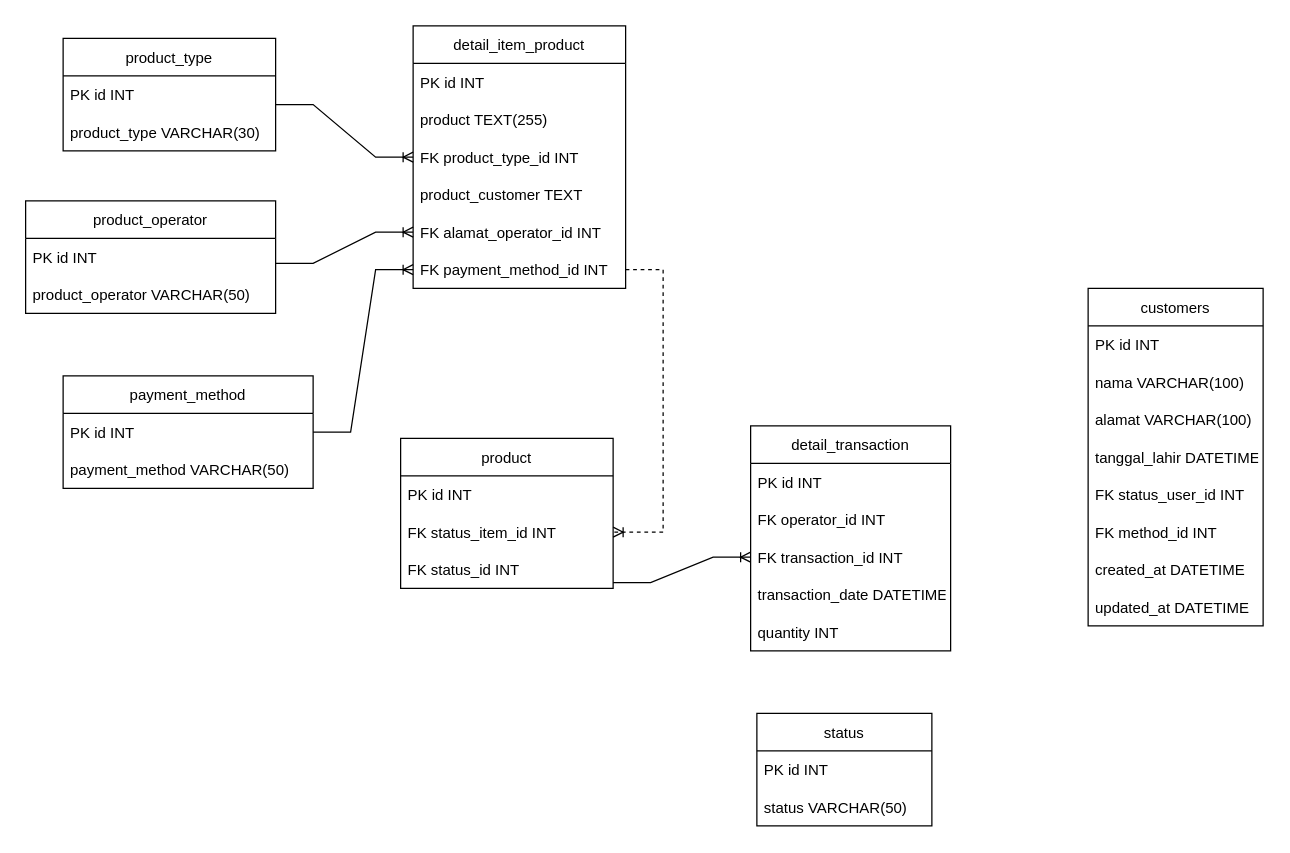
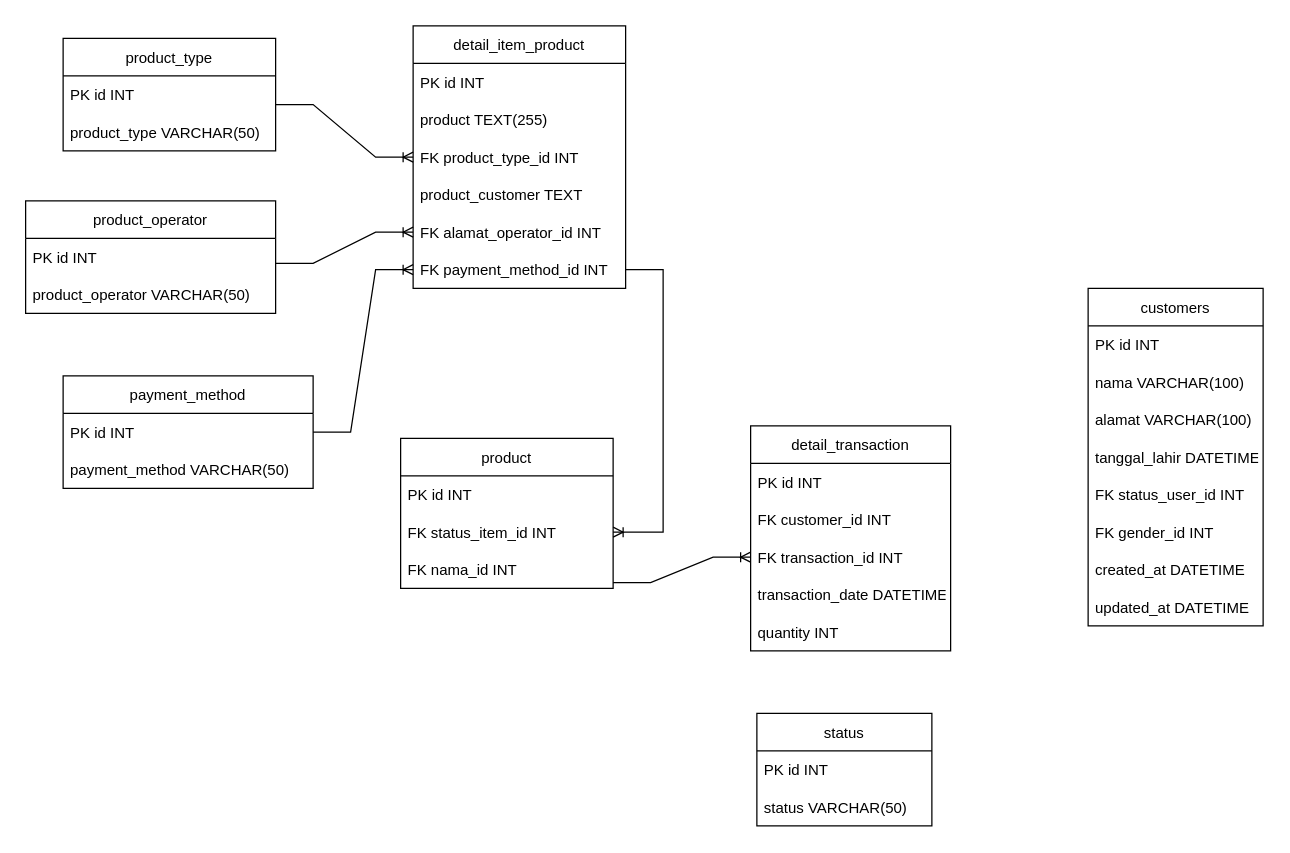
- <mxCell id="30" value="product_type VARCHAR(30)" style="text;strokeColor=none;fillColor=none;align=left;verticalAlign=middle;spacingLeft=4;spacingRight=4;overflow=hidden;points=[[0,0.5],[1,0.5]];portConstraint=eastwest;rotatable=0;" vertex="1" parent="28"><mxGeometry y="60" width="170" height="30" as="geometry" /></mxCell>
+ <mxCell id="30" value="product_type VARCHAR(50)" style="text;strokeColor=none;fillColor=none;align=left;verticalAlign=middle;spacingLeft=4;spacingRight=4;overflow=hidden;points=[[0,0.5],[1,0.5]];portConstraint=eastwest;rotatable=0;" vertex="1" parent="28"><mxGeometry y="60" width="170" height="30" as="geometry" /></mxCell>
- <mxCell id="41" value="" style="edgeStyle=entityRelationEdgeStyle;fontSize=12;html=1;endArrow=ERoneToMany;rounded=0;entryX=1;entryY=0.5;entryDx=0;entryDy=0;dashed=1;" edge="1" parent="1" source="8" target="20"><mxGeometry width="100" height="100" relative="1" as="geometry"><mxPoint x="490" y="370" as="sourcePoint" /><mxPoint x="630" y="230" as="targetPoint" /></mxGeometry></mxCell>
+ <mxCell id="41" value="" style="edgeStyle=entityRelationEdgeStyle;fontSize=12;html=1;endArrow=ERoneToMany;rounded=0;entryX=1;entryY=0.5;entryDx=0;entryDy=0;" edge="1" parent="1" source="8" target="20"><mxGeometry width="100" height="100" relative="1" as="geometry"><mxPoint x="490" y="370" as="sourcePoint" /><mxPoint x="630" y="230" as="targetPoint" /></mxGeometry></mxCell>
- <mxCell id="24" value="FK operator_id INT" style="text;strokeColor=none;fillColor=none;align=left;verticalAlign=middle;spacingLeft=4;spacingRight=4;overflow=hidden;points=[[0,0.5],[1,0.5]];portConstraint=eastwest;rotatable=0;" vertex="1" parent="22"><mxGeometry y="60" width="160" height="30" as="geometry" /></mxCell>
+ <mxCell id="24" value="FK customer_id INT" style="text;strokeColor=none;fillColor=none;align=left;verticalAlign=middle;spacingLeft=4;spacingRight=4;overflow=hidden;points=[[0,0.5],[1,0.5]];portConstraint=eastwest;rotatable=0;" vertex="1" parent="22"><mxGeometry y="60" width="160" height="30" as="geometry" /></mxCell>
- <mxCell id="15" value="FK method_id INT" style="text;strokeColor=none;fillColor=none;align=left;verticalAlign=middle;spacingLeft=4;spacingRight=4;overflow=hidden;points=[[0,0.5],[1,0.5]];portConstraint=eastwest;rotatable=0;" vertex="1" parent="9"><mxGeometry y="180" width="140" height="30" as="geometry" /></mxCell>
+ <mxCell id="15" value="FK gender_id INT" style="text;strokeColor=none;fillColor=none;align=left;verticalAlign=middle;spacingLeft=4;spacingRight=4;overflow=hidden;points=[[0,0.5],[1,0.5]];portConstraint=eastwest;rotatable=0;" vertex="1" parent="9"><mxGeometry y="180" width="140" height="30" as="geometry" /></mxCell>
- <mxCell id="21" value="FK status_id INT" style="text;strokeColor=none;fillColor=none;align=left;verticalAlign=middle;spacingLeft=4;spacingRight=4;overflow=hidden;points=[[0,0.5],[1,0.5]];portConstraint=eastwest;rotatable=0;" vertex="1" parent="18"><mxGeometry y="90" width="170" height="30" as="geometry" /></mxCell>
+ <mxCell id="21" value="FK nama_id INT" style="text;strokeColor=none;fillColor=none;align=left;verticalAlign=middle;spacingLeft=4;spacingRight=4;overflow=hidden;points=[[0,0.5],[1,0.5]];portConstraint=eastwest;rotatable=0;" vertex="1" parent="18"><mxGeometry y="90" width="170" height="30" as="geometry" /></mxCell>
